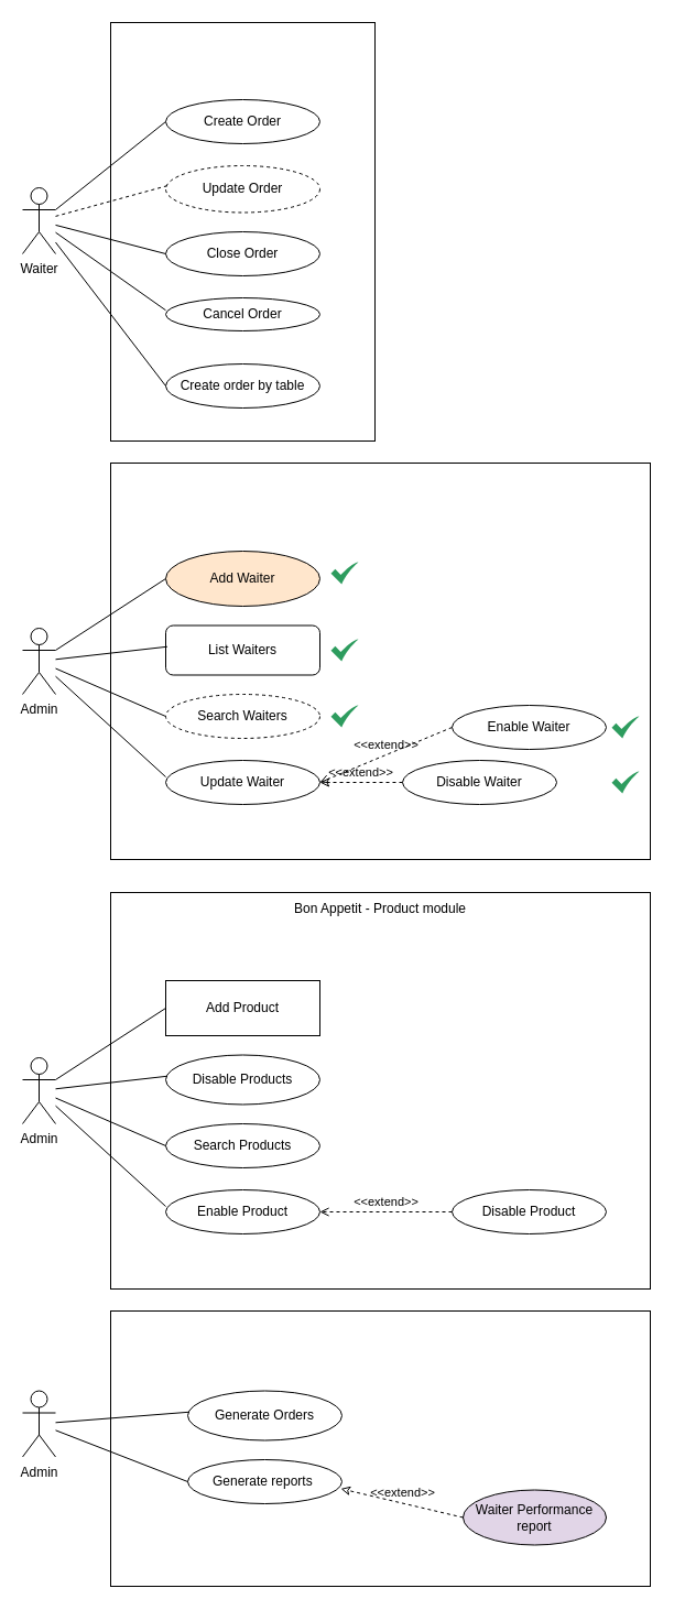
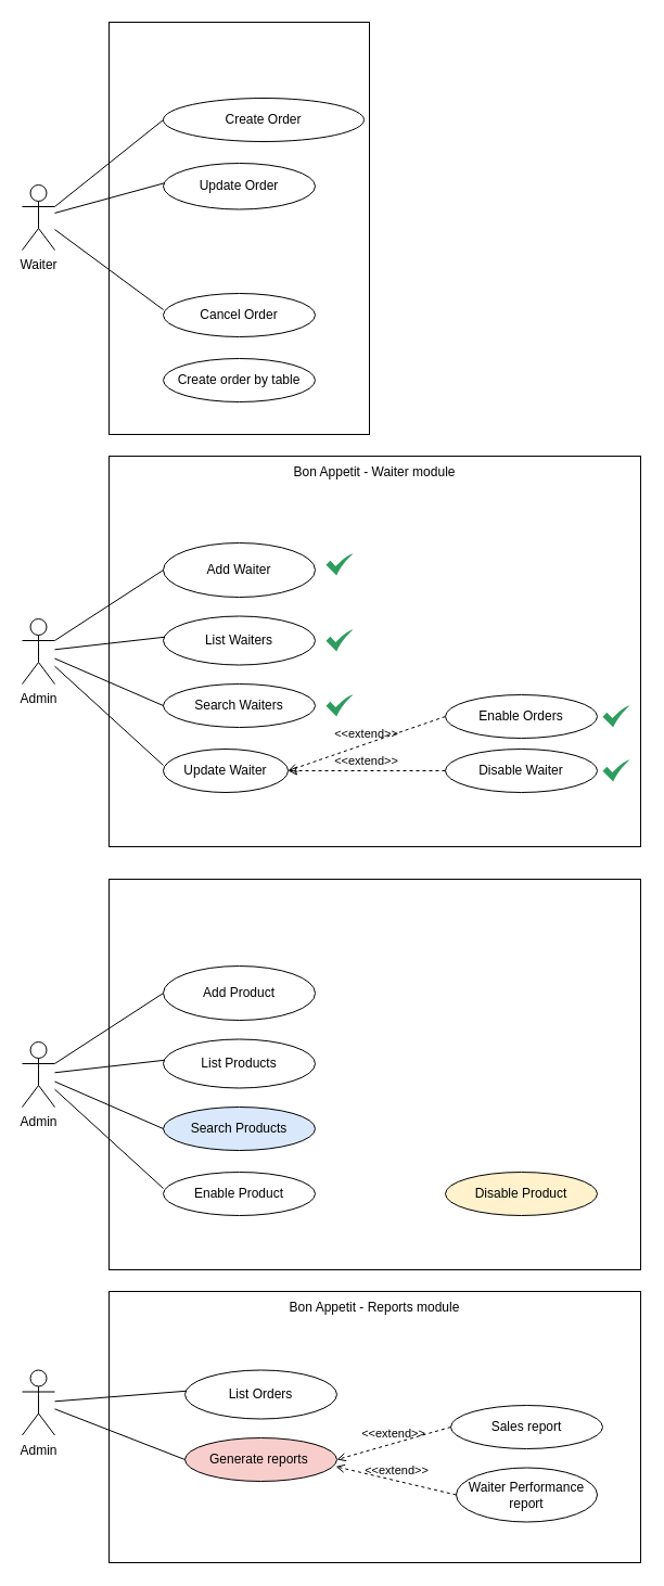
- <mxCell id="3" value="Create Order" style="ellipse;whiteSpace=wrap;html=1;" parent="1" vertex="1"><mxGeometry x="150" y="90" width="140" height="40" as="geometry" /></mxCell>
+ <mxCell id="3" value="Create Order" style="ellipse;whiteSpace=wrap;html=1;" parent="1" vertex="1"><mxGeometry x="150" y="90" width="185" height="40" as="geometry" /></mxCell>
- <mxCell id="4" value="Update Order" style="ellipse;whiteSpace=wrap;html=1;dashed=1;" parent="1" vertex="1"><mxGeometry x="150" y="150" width="140" height="42.5" as="geometry" /></mxCell>
+ <mxCell id="4" value="Update Order" style="ellipse;whiteSpace=wrap;html=1;" parent="1" vertex="1"><mxGeometry x="150" y="150" width="140" height="42.5" as="geometry" /></mxCell>
- <mxCell id="10" value="" style="endArrow=none;html=1;entryX=0.01;entryY=0.428;entryDx=0;entryDy=0;entryPerimeter=0;dashed=1;" parent="1" source="7" target="4" edge="1"><mxGeometry width="50" height="50" relative="1" as="geometry"><mxPoint x="50" y="270" as="sourcePoint" /><mxPoint x="100" y="220" as="targetPoint" /></mxGeometry></mxCell>
+ <mxCell id="10" value="" style="endArrow=none;html=1;entryX=0.01;entryY=0.428;entryDx=0;entryDy=0;entryPerimeter=0;" parent="1" source="7" target="4" edge="1"><mxGeometry width="50" height="50" relative="1" as="geometry"><mxPoint x="50" y="270" as="sourcePoint" /><mxPoint x="100" y="220" as="targetPoint" /></mxGeometry></mxCell>
- <mxCell id="9" value="" style="endArrow=none;html=1;entryX=0;entryY=0.5;entryDx=0;entryDy=0;" parent="1" source="7" target="5" edge="1"><mxGeometry width="50" height="50" relative="1" as="geometry"><mxPoint x="40" y="260" as="sourcePoint" /><mxPoint x="90" y="210" as="targetPoint" /></mxGeometry></mxCell>
- <mxCell id="5" value="Close Order" style="ellipse;whiteSpace=wrap;html=1;" parent="1" vertex="1"><mxGeometry x="150" y="210" width="140" height="40" as="geometry" /></mxCell>
- <mxCell id="50" value="" style="endArrow=none;html=1;entryX=0;entryY=0.5;entryDx=0;entryDy=0;" parent="1" source="7" target="45" edge="1"><mxGeometry width="50" height="50" relative="1" as="geometry"><mxPoint x="60" y="308" as="sourcePoint" /><mxPoint x="160" y="295" as="targetPoint" /></mxGeometry></mxCell>
- <mxCell id="6" value="Cancel Order" style="ellipse;whiteSpace=wrap;html=1;" parent="1" vertex="1"><mxGeometry x="150" y="270" width="140" height="30" as="geometry" /></mxCell>
+ <mxCell id="6" value="Cancel Order" style="ellipse;whiteSpace=wrap;html=1;" parent="1" vertex="1"><mxGeometry x="150" y="270" width="140" height="40" as="geometry" /></mxCell>
+ <mxCell id="22" value="Bon Appetit - Waiter module" style="text;html=1;align=center;verticalAlign=middle;whiteSpace=wrap;rounded=0;" parent="1" vertex="1"><mxGeometry x="100" y="420" width="490" height="30" as="geometry" /></mxCell>
- <mxCell id="13" value="Add Waiter" style="ellipse;whiteSpace=wrap;html=1;fillColor=#ffe6cc;" parent="1" vertex="1"><mxGeometry x="150" y="500" width="140" height="50" as="geometry" /></mxCell>
+ <mxCell id="13" value="Add Waiter" style="ellipse;whiteSpace=wrap;html=1;" parent="1" vertex="1"><mxGeometry x="150" y="500" width="140" height="50" as="geometry" /></mxCell>
- <mxCell id="14" value="List Waiters" style="whiteSpace=wrap;html=1;rounded=1;" parent="1" vertex="1"><mxGeometry x="150" y="567.5" width="140" height="45" as="geometry" /></mxCell>
+ <mxCell id="14" value="List Waiters" style="ellipse;whiteSpace=wrap;html=1;" parent="1" vertex="1"><mxGeometry x="150" y="567.5" width="140" height="45" as="geometry" /></mxCell>
- <mxCell id="15" value="Search Waiters" style="ellipse;whiteSpace=wrap;html=1;dashed=1;" parent="1" vertex="1"><mxGeometry x="150" y="630" width="140" height="40" as="geometry" /></mxCell>
+ <mxCell id="15" value="Search Waiters" style="ellipse;whiteSpace=wrap;html=1;" parent="1" vertex="1"><mxGeometry x="150" y="630" width="140" height="40" as="geometry" /></mxCell>
- <mxCell id="55" value="Enable Waiter" style="ellipse;whiteSpace=wrap;html=1;" parent="1" vertex="1"><mxGeometry x="410" y="640" width="140" height="40" as="geometry" /></mxCell>
+ <mxCell id="55" value="Enable Orders" style="ellipse;whiteSpace=wrap;html=1;" parent="1" vertex="1"><mxGeometry x="410" y="640" width="140" height="40" as="geometry" /></mxCell>
- <mxCell id="16" value="Update Waiter" style="ellipse;whiteSpace=wrap;html=1;" parent="1" vertex="1"><mxGeometry x="150" y="690" width="140" height="40" as="geometry" /></mxCell>
+ <mxCell id="16" value="Update Waiter" style="ellipse;whiteSpace=wrap;html=1;" parent="1" vertex="1"><mxGeometry x="150" y="690" width="115" height="40" as="geometry" /></mxCell>
- <mxCell id="23" value="Disable Waiter" style="ellipse;whiteSpace=wrap;html=1;" parent="1" vertex="1"><mxGeometry x="365" y="690" width="140" height="40" as="geometry" /></mxCell>
+ <mxCell id="23" value="Disable Waiter" style="ellipse;whiteSpace=wrap;html=1;" parent="1" vertex="1"><mxGeometry x="410" y="690" width="140" height="40" as="geometry" /></mxCell>
- <mxCell id="35" value="Bon Appetit - Product module" style="text;html=1;align=center;verticalAlign=middle;whiteSpace=wrap;rounded=0;" parent="1" vertex="1"><mxGeometry x="100" y="810" width="490" height="30" as="geometry" /></mxCell>
- <mxCell id="26" value="Add Product" style="whiteSpace=wrap;html=1;rounded=0;" parent="1" vertex="1"><mxGeometry x="150" y="890" width="140" height="50" as="geometry" /></mxCell>
+ <mxCell id="26" value="Add Product" style="ellipse;whiteSpace=wrap;html=1;" parent="1" vertex="1"><mxGeometry x="150" y="890" width="140" height="50" as="geometry" /></mxCell>
- <mxCell id="27" value="Disable Products" style="ellipse;whiteSpace=wrap;html=1;" parent="1" vertex="1"><mxGeometry x="150" y="957.5" width="140" height="45" as="geometry" /></mxCell>
+ <mxCell id="27" value="List Products" style="ellipse;whiteSpace=wrap;html=1;" parent="1" vertex="1"><mxGeometry x="150" y="957.5" width="140" height="45" as="geometry" /></mxCell>
- <mxCell id="28" value="Search Products" style="ellipse;whiteSpace=wrap;html=1;" parent="1" vertex="1"><mxGeometry x="150" y="1020" width="140" height="40" as="geometry" /></mxCell>
+ <mxCell id="28" value="Search Products" style="ellipse;whiteSpace=wrap;html=1;fillColor=#dae8fc;" parent="1" vertex="1"><mxGeometry x="150" y="1020" width="140" height="40" as="geometry" /></mxCell>
- <mxCell id="37" value="&amp;lt;&amp;lt;extend&amp;gt;&amp;gt;" style="html=1;verticalAlign=bottom;labelBackgroundColor=none;endArrow=open;endFill=0;dashed=1;exitX=0;exitY=0.5;exitDx=0;exitDy=0;entryX=1;entryY=0.5;entryDx=0;entryDy=0;" parent="1" source="36" target="29" edge="1"><mxGeometry width="160" relative="1" as="geometry"><mxPoint x="240" y="1225" as="sourcePoint" /><mxPoint x="400" y="1225" as="targetPoint" /></mxGeometry></mxCell>
- <mxCell id="36" value="Disable Product" style="ellipse;whiteSpace=wrap;html=1;" parent="1" vertex="1"><mxGeometry x="410" y="1080" width="140" height="40" as="geometry" /></mxCell>
+ <mxCell id="36" value="Disable Product" style="ellipse;whiteSpace=wrap;html=1;fillColor=#fff2cc;" parent="1" vertex="1"><mxGeometry x="410" y="1080" width="140" height="40" as="geometry" /></mxCell>
+ <mxCell id="44" value="Bon Appetit - Reports module" style="text;html=1;align=center;verticalAlign=middle;whiteSpace=wrap;rounded=0;" parent="1" vertex="1"><mxGeometry x="100" y="1190" width="490" height="30" as="geometry" /></mxCell>
- <mxCell id="39" value="Generate Orders" style="ellipse;whiteSpace=wrap;html=1;" parent="1" vertex="1"><mxGeometry x="170" y="1262.5" width="140" height="45" as="geometry" /></mxCell>
+ <mxCell id="39" value="List Orders" style="ellipse;whiteSpace=wrap;html=1;" parent="1" vertex="1"><mxGeometry x="170" y="1262.5" width="140" height="45" as="geometry" /></mxCell>
+ <mxCell id="46" value="Sales report" style="ellipse;whiteSpace=wrap;html=1;" parent="1" vertex="1"><mxGeometry x="415" y="1295" width="140" height="40" as="geometry" /></mxCell>
+ <mxCell id="48" value="&amp;lt;&amp;lt;extend&amp;gt;&amp;gt;" style="html=1;verticalAlign=bottom;labelBackgroundColor=none;endArrow=open;endFill=0;dashed=1;exitX=0;exitY=0.5;exitDx=0;exitDy=0;entryX=1;entryY=0.5;entryDx=0;entryDy=0;" parent="1" source="46" target="40" edge="1"><mxGeometry width="160" relative="1" as="geometry"><mxPoint x="450" y="1262.5" as="sourcePoint" /><mxPoint x="330" y="1262.5" as="targetPoint" /></mxGeometry></mxCell>
- <mxCell id="40" value="Generate reports&amp;nbsp;" style="ellipse;whiteSpace=wrap;html=1;" parent="1" vertex="1"><mxGeometry x="170" y="1325" width="140" height="40" as="geometry" /></mxCell>
+ <mxCell id="40" value="Generate reports&amp;nbsp;" style="ellipse;whiteSpace=wrap;html=1;fillColor=#f8cecc;" parent="1" vertex="1"><mxGeometry x="170" y="1325" width="140" height="40" as="geometry" /></mxCell>
- <mxCell id="49" value="&amp;lt;&amp;lt;extend&amp;gt;&amp;gt;" style="html=1;verticalAlign=bottom;labelBackgroundColor=none;endArrow=classic;endFill=0;dashed=1;exitX=0;exitY=0.5;exitDx=0;exitDy=0;entryX=0.993;entryY=0.66;entryDx=0;entryDy=0;entryPerimeter=0;" parent="1" source="47" target="40" edge="1"><mxGeometry width="160" relative="1" as="geometry"><mxPoint x="380" y="1305.5" as="sourcePoint" /><mxPoint x="320" y="1355.5" as="targetPoint" /></mxGeometry></mxCell>
+ <mxCell id="49" value="&amp;lt;&amp;lt;extend&amp;gt;&amp;gt;" style="html=1;verticalAlign=bottom;labelBackgroundColor=none;endArrow=open;endFill=0;dashed=1;exitX=0;exitY=0.5;exitDx=0;exitDy=0;entryX=0.993;entryY=0.66;entryDx=0;entryDy=0;entryPerimeter=0;" parent="1" source="47" target="40" edge="1"><mxGeometry width="160" relative="1" as="geometry"><mxPoint x="380" y="1305.5" as="sourcePoint" /><mxPoint x="320" y="1355.5" as="targetPoint" /></mxGeometry></mxCell>
- <mxCell id="47" value="Waiter Performance report" style="ellipse;whiteSpace=wrap;html=1;fillColor=#e1d5e7;" parent="1" vertex="1"><mxGeometry x="420" y="1352.5" width="130" height="50" as="geometry" /></mxCell>
+ <mxCell id="47" value="Waiter Performance report" style="ellipse;whiteSpace=wrap;html=1;" parent="1" vertex="1"><mxGeometry x="420" y="1352.5" width="130" height="50" as="geometry" /></mxCell>
